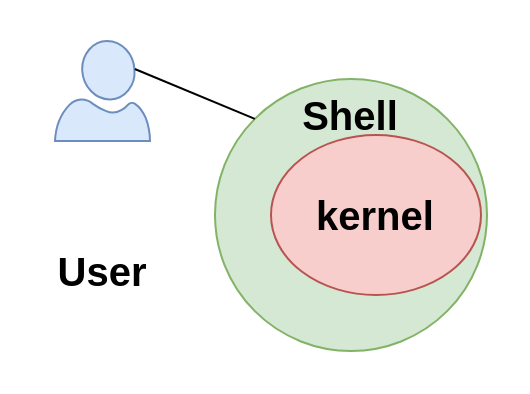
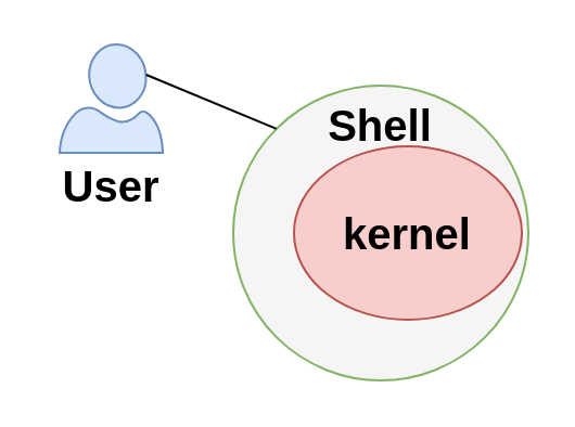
- <mxCell id="2" value="Shell" style="ellipse;whiteSpace=wrap;html=1;aspect=fixed;fontSize=20;fillColor=#d5e8d4;strokeColor=#82b366;verticalAlign=top;fontStyle=1" vertex="1" parent="1"><mxGeometry x="107" y="39" width="136" height="136" as="geometry" /></mxCell>
+ <mxCell id="2" value="Shell" style="ellipse;whiteSpace=wrap;html=1;aspect=fixed;fontSize=20;fillColor=#f5f5f5;strokeColor=#82b366;verticalAlign=top;fontStyle=1;" vertex="1" parent="1"><mxGeometry x="107" y="39" width="136" height="136" as="geometry" /></mxCell>
- <mxCell id="5" value="User" style="text;html=1;strokeColor=none;fillColor=none;align=center;verticalAlign=middle;whiteSpace=wrap;rounded=0;fontSize=20;fontStyle=1" vertex="1" parent="1"><mxGeometry x="20.75" y="120" width="60" height="30" as="geometry" /></mxCell>
+ <mxCell id="5" value="User" style="text;html=1;strokeColor=none;fillColor=none;align=center;verticalAlign=middle;whiteSpace=wrap;rounded=0;fontSize=20;fontStyle=1" vertex="1" parent="1"><mxGeometry x="20.75" y="70" width="60" height="30" as="geometry" /></mxCell>
